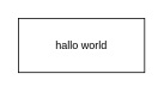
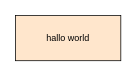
- <mxCell id="2" value="hallo world" style="rounded=0;whiteSpace=wrap;html=1;" vertex="1" parent="1"><mxGeometry x="20" y="20" width="140" height="60" as="geometry" /></mxCell>
+ <mxCell id="2" value="hallo world" style="rounded=0;whiteSpace=wrap;html=1;fillColor=#ffe6cc;" vertex="1" parent="1"><mxGeometry x="20" y="20" width="140" height="60" as="geometry" /></mxCell>
